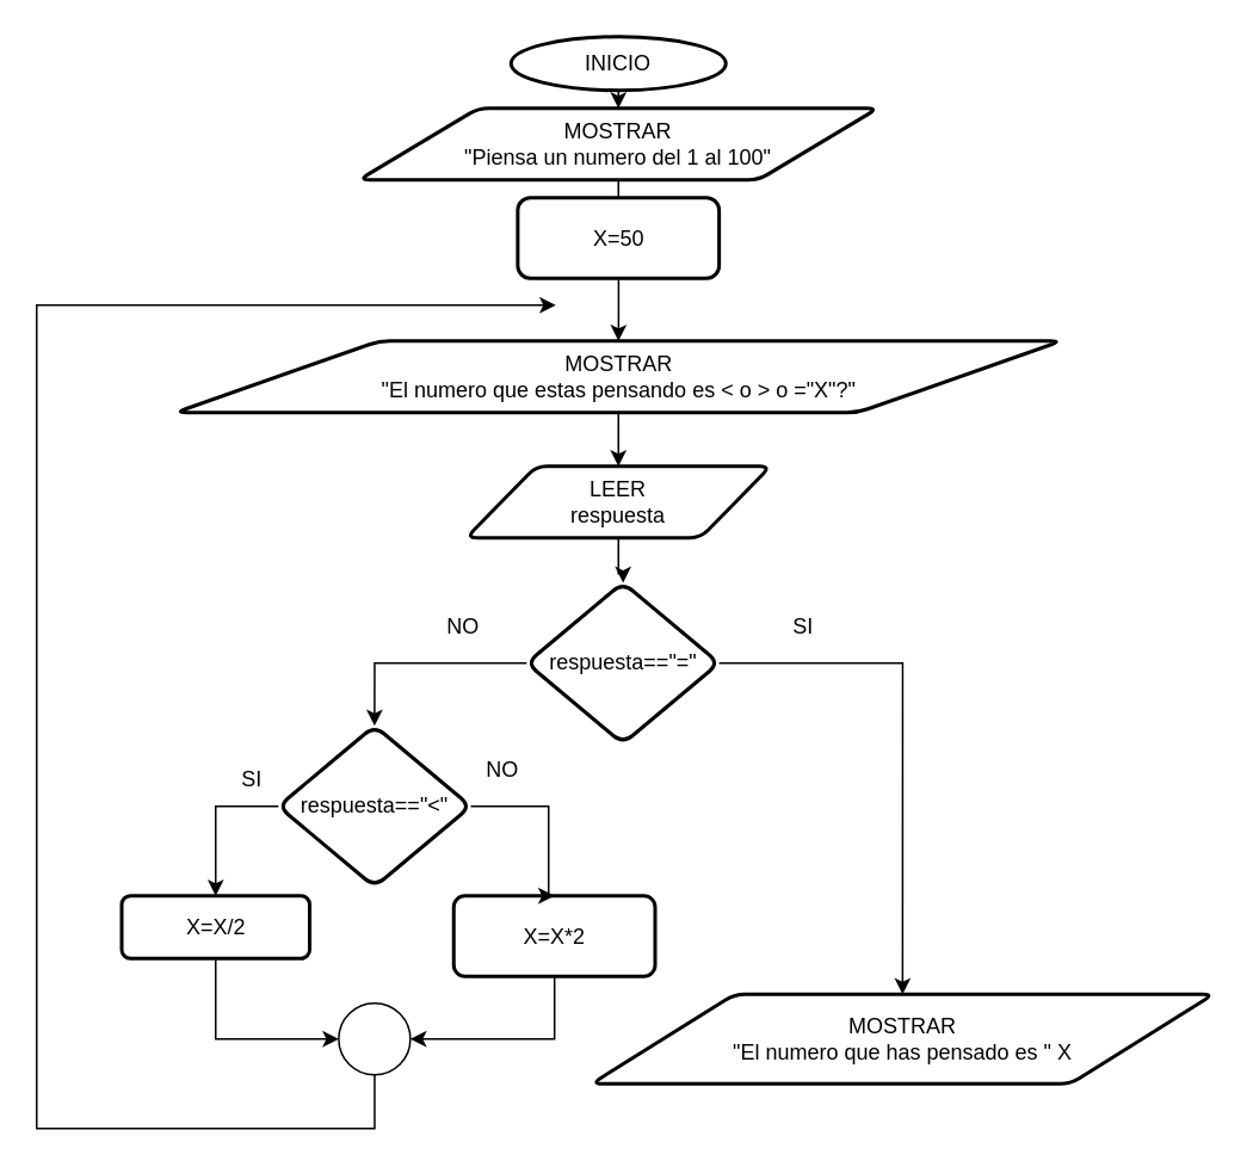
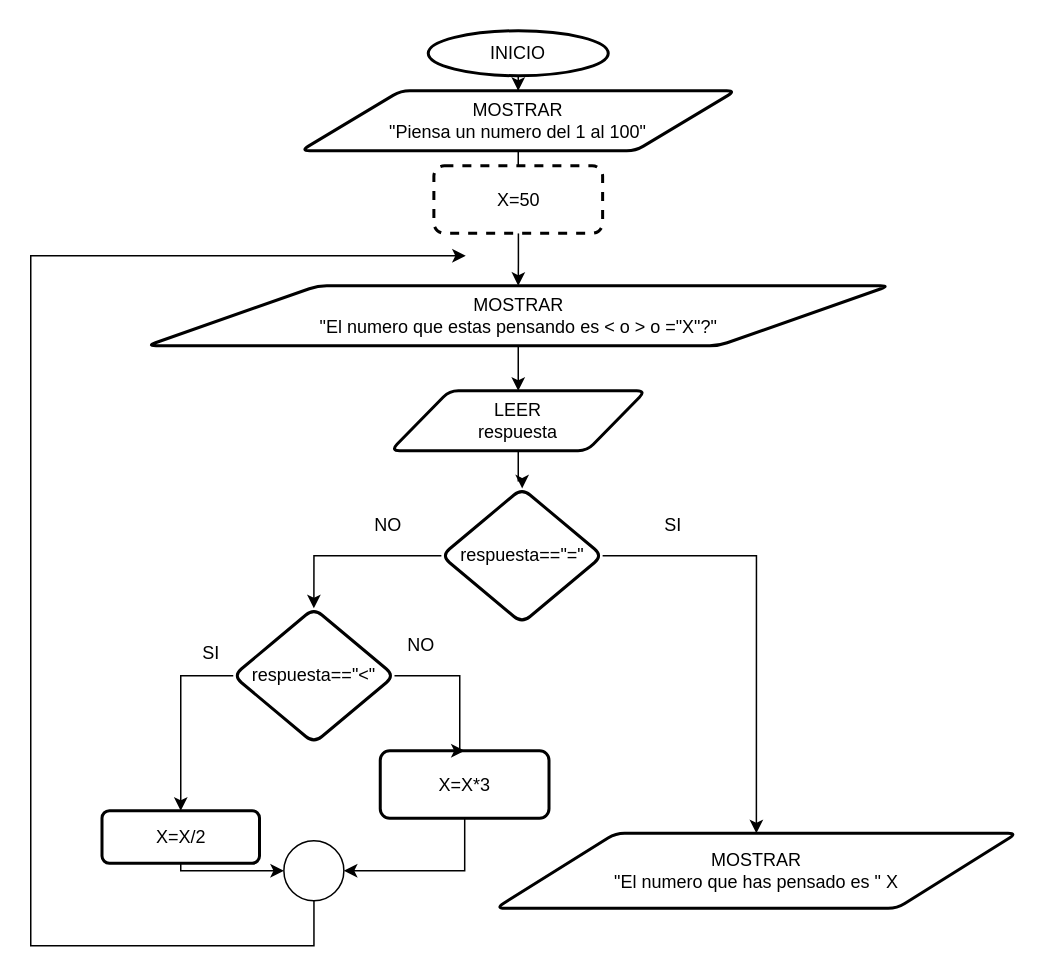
- <mxCell id="27" value="X=50" style="rounded=1;whiteSpace=wrap;html=1;absoluteArcSize=1;arcSize=14;strokeWidth=2;" vertex="1" parent="1"><mxGeometry x="288.75" y="110" width="112.5" height="45" as="geometry" /></mxCell>
+ <mxCell id="27" value="X=50" style="rounded=1;whiteSpace=wrap;html=1;absoluteArcSize=1;arcSize=14;strokeWidth=2;dashed=1;" vertex="1" parent="1"><mxGeometry x="288.75" y="110" width="112.5" height="45" as="geometry" /></mxCell>
- <mxCell id="14" value="X=X/2" style="whiteSpace=wrap;html=1;rounded=1;arcSize=14;strokeWidth=2;" vertex="1" parent="1"><mxGeometry x="67.5" y="500" width="105" height="35" as="geometry" /></mxCell>
+ <mxCell id="14" value="X=X/2" style="whiteSpace=wrap;html=1;rounded=1;arcSize=14;strokeWidth=2;" vertex="1" parent="1"><mxGeometry x="67.5" y="540" width="105" height="35" as="geometry" /></mxCell>
- <mxCell id="16" value="X=X*2" style="whiteSpace=wrap;html=1;rounded=1;arcSize=14;strokeWidth=2;" vertex="1" parent="1"><mxGeometry x="253" y="500" width="112.5" height="45" as="geometry" /></mxCell>
+ <mxCell id="16" value="X=X*3" style="whiteSpace=wrap;html=1;rounded=1;arcSize=14;strokeWidth=2;" vertex="1" parent="1"><mxGeometry x="253" y="500" width="112.5" height="45" as="geometry" /></mxCell>
